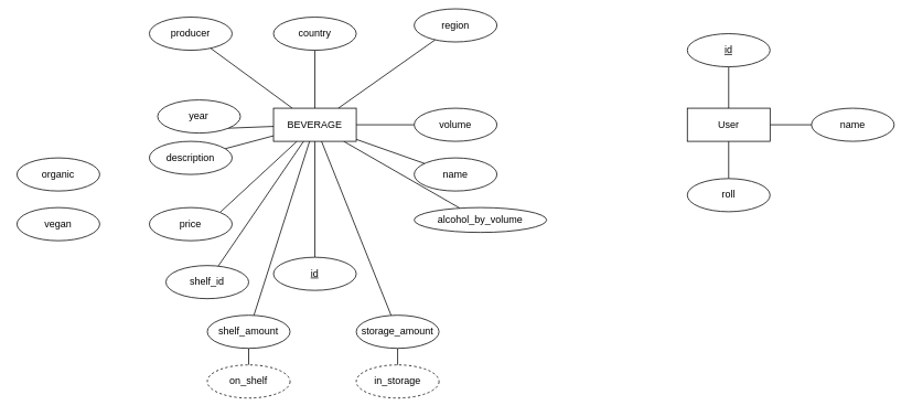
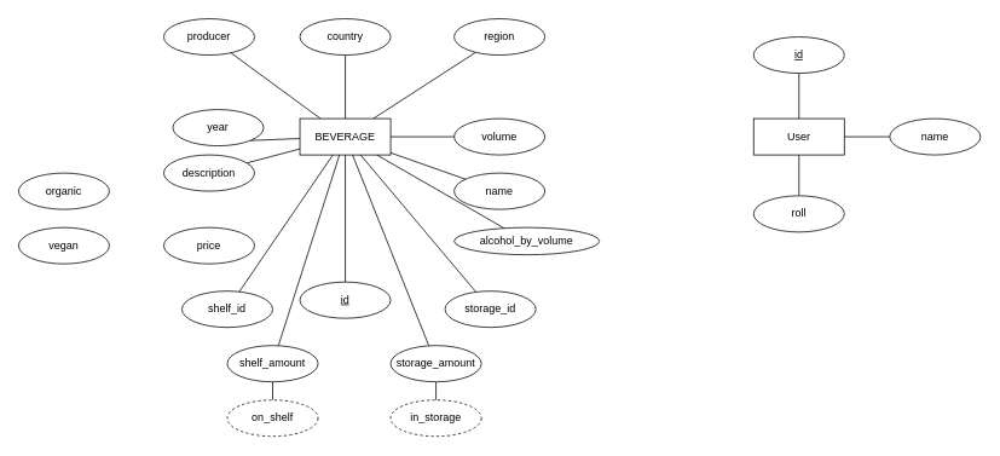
- <mxCell id="24" value="region" style="ellipse;whiteSpace=wrap;html=1;align=center;" parent="1" vertex="1"><mxGeometry x="500" y="10" width="100" height="40" as="geometry" /></mxCell>
+ <mxCell id="24" value="region" style="ellipse;whiteSpace=wrap;html=1;align=center;" parent="1" vertex="1"><mxGeometry x="500" y="20" width="100" height="40" as="geometry" /></mxCell>
- <mxCell id="11" style="edgeStyle=none;html=1;entryX=1;entryY=0;entryDx=0;entryDy=0;endArrow=none;endFill=0;" parent="1" source="13" target="29" edge="1"><mxGeometry relative="1" as="geometry" /></mxCell>
+ <mxCell id="36" style="edgeStyle=none;html=1;endArrow=none;endFill=0;" parent="1" source="37" target="13" edge="1"><mxGeometry relative="1" as="geometry" /></mxCell>
+ <mxCell id="37" value="storage_id" style="ellipse;whiteSpace=wrap;html=1;align=center;" parent="1" vertex="1"><mxGeometry x="490" y="320" width="100" height="40" as="geometry" /></mxCell>
